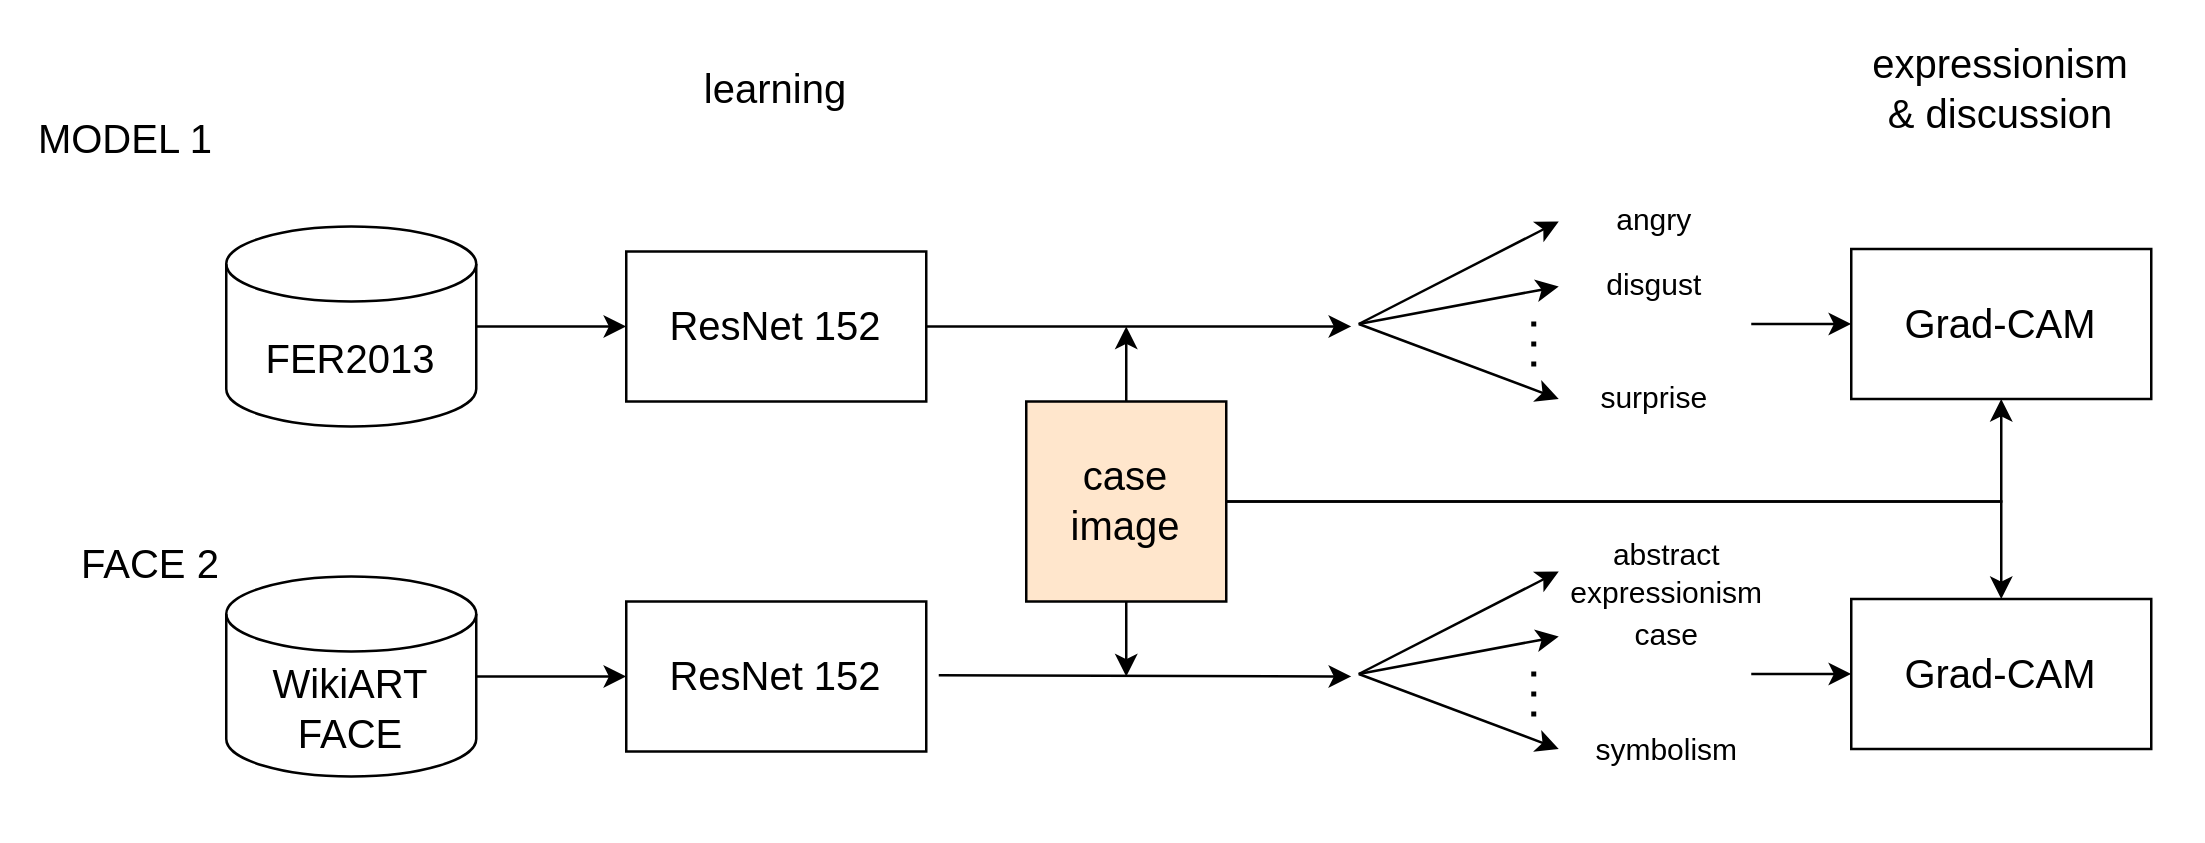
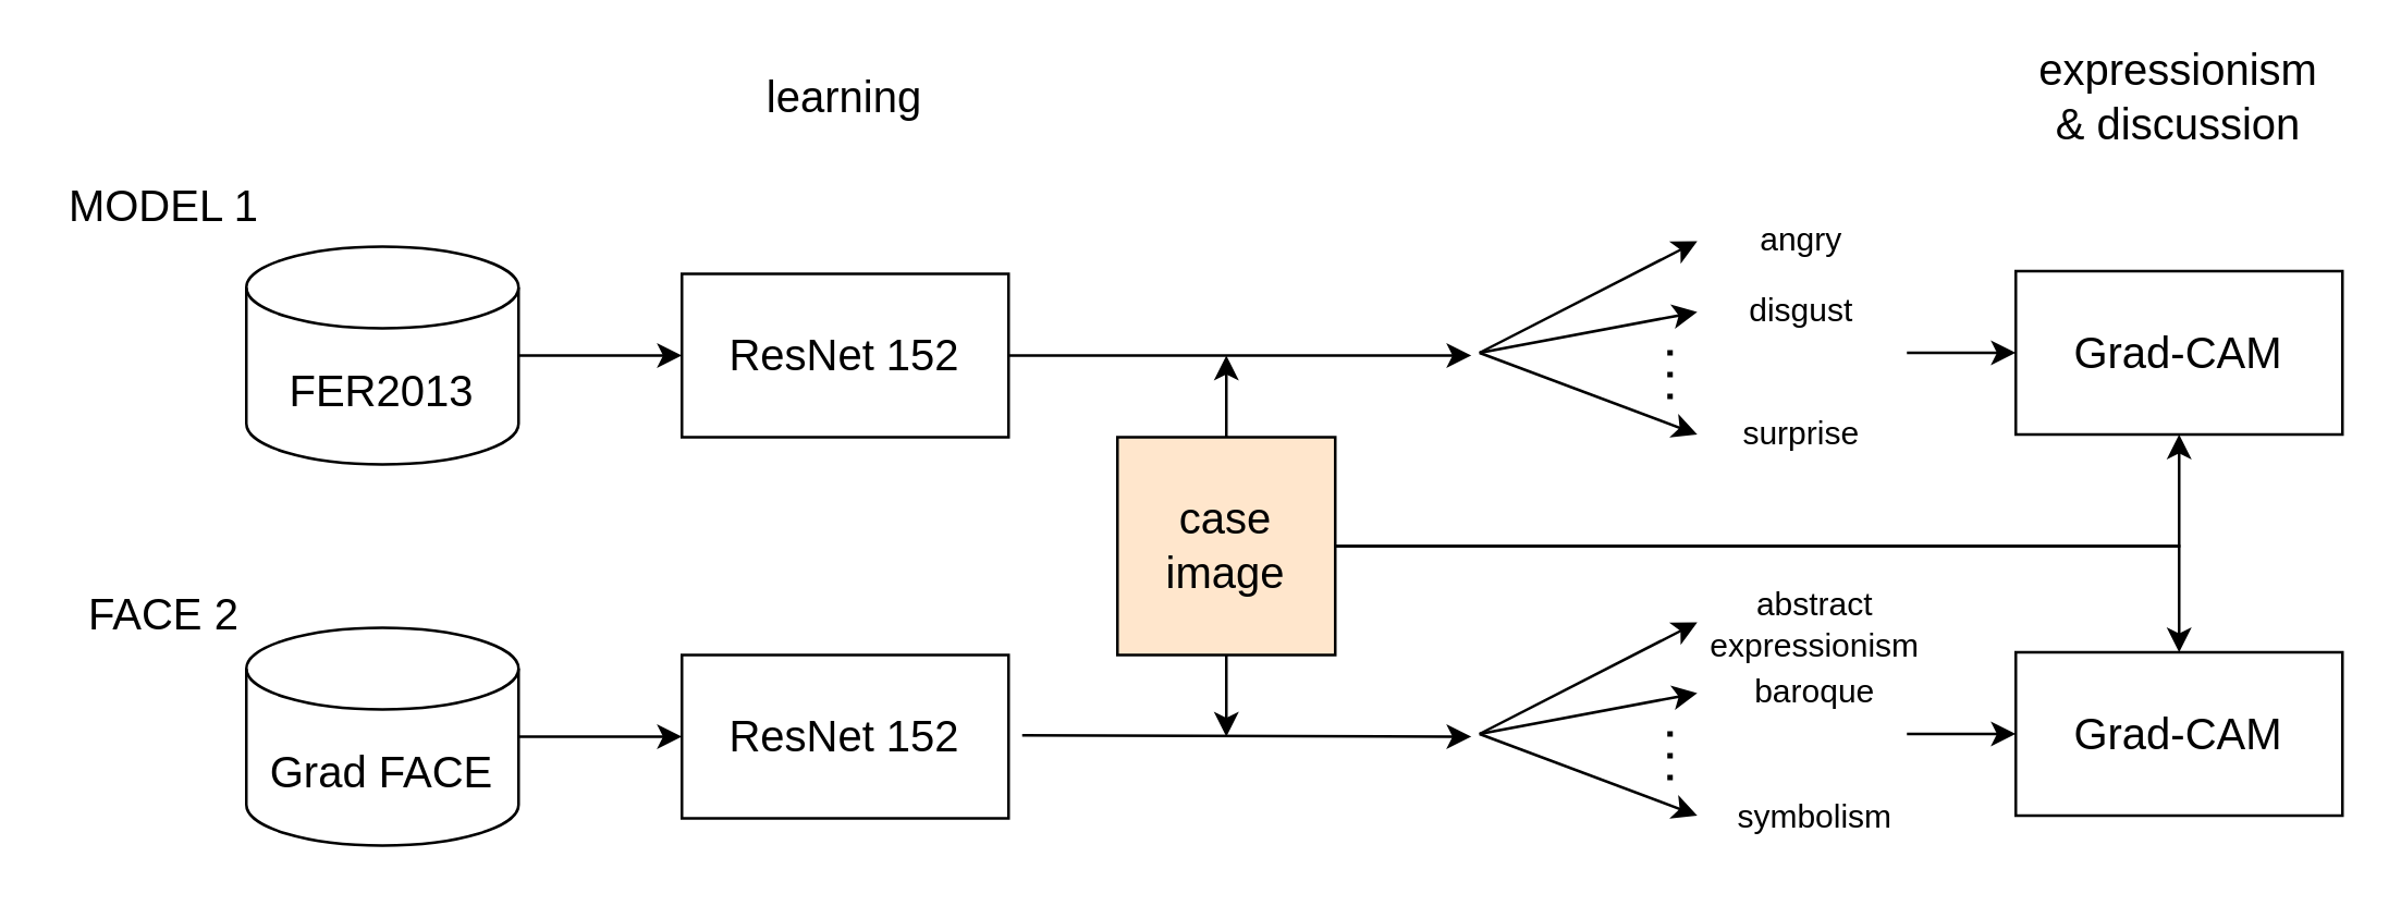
- <mxCell id="12" value="MODEL 1" style="text;html=1;strokeColor=none;fillColor=none;align=center;verticalAlign=middle;whiteSpace=wrap;rounded=0;fontSize=16;" vertex="1" parent="1"><mxGeometry x="10" y="40" width="80" height="30" as="geometry" /></mxCell>
+ <mxCell id="12" value="MODEL 1" style="text;html=1;strokeColor=none;fillColor=none;align=center;verticalAlign=middle;whiteSpace=wrap;rounded=0;fontSize=16;" vertex="1" parent="1"><mxGeometry x="20" y="60" width="80" height="30" as="geometry" /></mxCell>
- <mxCell id="28" value="case" style="text;html=1;strokeColor=none;fillColor=none;align=center;verticalAlign=middle;whiteSpace=wrap;rounded=0;" vertex="1" parent="1"><mxGeometry x="623" y="239" width="87" height="30" as="geometry" /></mxCell>
+ <mxCell id="28" value="baroque" style="text;html=1;strokeColor=none;fillColor=none;align=center;verticalAlign=middle;whiteSpace=wrap;rounded=0;" vertex="1" parent="1"><mxGeometry x="623" y="239" width="87" height="30" as="geometry" /></mxCell>
- <mxCell id="18" value="&lt;span style=&quot;font-size: 16px;&quot;&gt;WikiART FACE&lt;/span&gt;" style="shape=cylinder3;whiteSpace=wrap;html=1;boundedLbl=1;backgroundOutline=1;size=15;" vertex="1" parent="1"><mxGeometry x="90" y="230" width="100" height="80" as="geometry" /></mxCell>
+ <mxCell id="18" value="&lt;span style=&quot;font-size: 16px;&quot;&gt;Grad FACE&lt;/span&gt;" style="shape=cylinder3;whiteSpace=wrap;html=1;boundedLbl=1;backgroundOutline=1;size=15;" vertex="1" parent="1"><mxGeometry x="90" y="230" width="100" height="80" as="geometry" /></mxCell>
